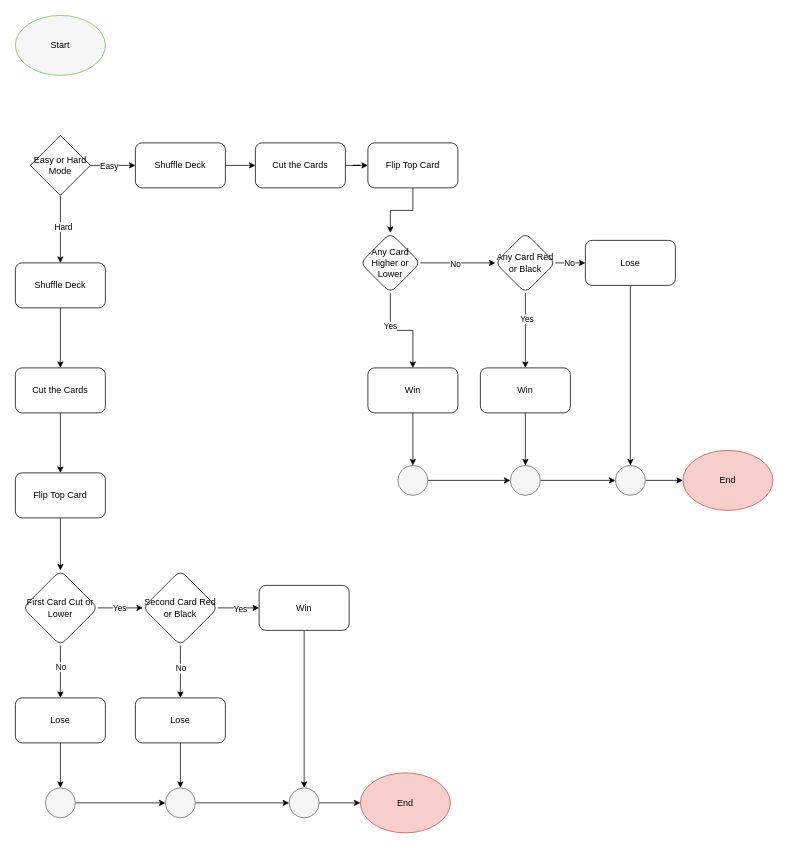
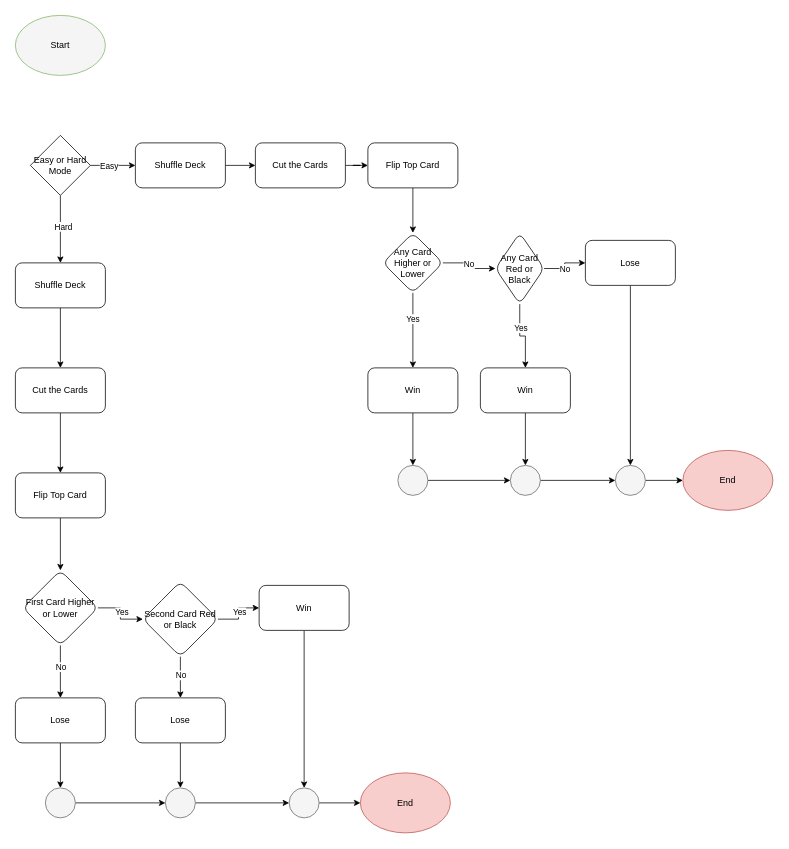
- <mxCell id="42" value="Any Card Higher or Lower" style="rhombus;whiteSpace=wrap;html=1;rounded=1;" vertex="1" parent="1"><mxGeometry x="480" y="310" width="80" height="80" as="geometry" /></mxCell>
+ <mxCell id="42" value="Any Card Higher or Lower" style="rhombus;whiteSpace=wrap;html=1;rounded=1;" vertex="1" parent="1"><mxGeometry x="510" y="310" width="80" height="80" as="geometry" /></mxCell>
- <mxCell id="51" value="Any Card Red or Black" style="rhombus;whiteSpace=wrap;html=1;rounded=1;" vertex="1" parent="1"><mxGeometry x="660" y="310" width="80" height="80" as="geometry" /></mxCell>
+ <mxCell id="51" value="Any Card Red or Black" style="rhombus;whiteSpace=wrap;html=1;rounded=1;" vertex="1" parent="1"><mxGeometry x="660" y="310" width="65" height="95" as="geometry" /></mxCell>
- <mxCell id="24" value="First Card Cut or Lower" style="rhombus;whiteSpace=wrap;html=1;rounded=1;" parent="1" vertex="1"><mxGeometry x="30" y="760" width="100" height="100" as="geometry" /></mxCell>
+ <mxCell id="24" value="First Card Higher or Lower" style="rhombus;whiteSpace=wrap;html=1;rounded=1;" parent="1" vertex="1"><mxGeometry x="30" y="760" width="100" height="100" as="geometry" /></mxCell>
- <mxCell id="29" value="Second Card Red or Black" style="rhombus;whiteSpace=wrap;html=1;rounded=1;" vertex="1" parent="1"><mxGeometry x="190" y="760" width="100" height="100" as="geometry" /></mxCell>
+ <mxCell id="29" value="Second Card Red or Black" style="rhombus;whiteSpace=wrap;html=1;rounded=1;" vertex="1" parent="1"><mxGeometry x="190" y="775" width="100" height="100" as="geometry" /></mxCell>
